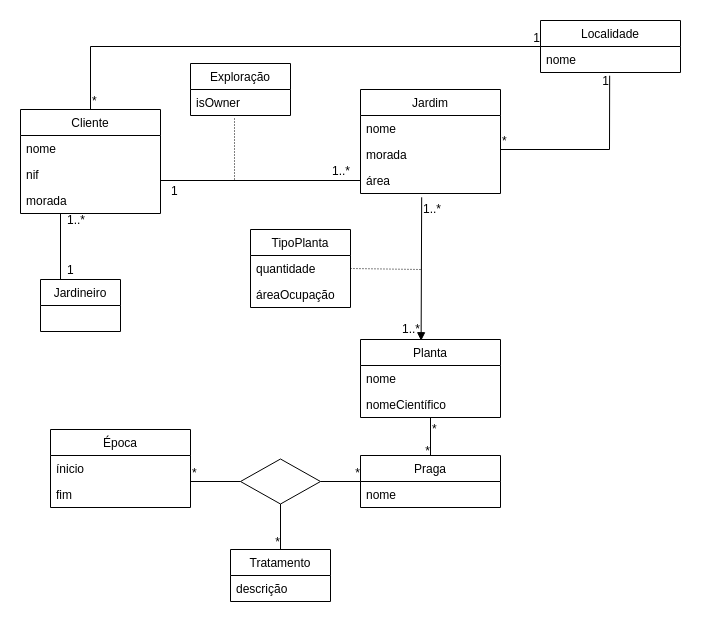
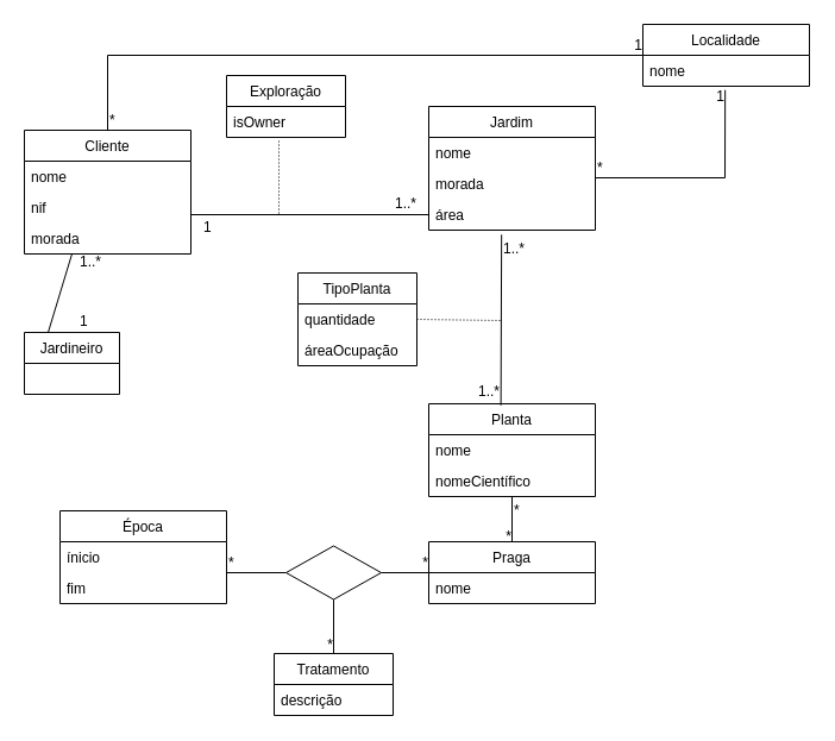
- <mxCell id="32" value="Jardineiro" style="swimlane;fontStyle=0;childLayout=stackLayout;horizontal=1;startSize=26;fillColor=none;horizontalStack=0;resizeParent=1;resizeParentMax=0;resizeLast=0;collapsible=1;marginBottom=0;" parent="1" vertex="1"><mxGeometry x="40" y="279" width="80" height="52" as="geometry" /></mxCell>
+ <mxCell id="32" value="Jardineiro" style="swimlane;fontStyle=0;childLayout=stackLayout;horizontal=1;startSize=26;fillColor=none;horizontalStack=0;resizeParent=1;resizeParentMax=0;resizeLast=0;collapsible=1;marginBottom=0;" parent="1" vertex="1"><mxGeometry x="20" y="279" width="80" height="52" as="geometry" /></mxCell>
- <mxCell id="22" value="" style="endArrow=block;html=1;rounded=0;entryX=0.433;entryY=0.016;entryDx=0;entryDy=0;entryPerimeter=0;exitX=0.437;exitY=1.146;exitDx=0;exitDy=0;exitPerimeter=0;" parent="1" source="12" target="16" edge="1"><mxGeometry relative="1" as="geometry"><mxPoint x="420" y="199" as="sourcePoint" /><mxPoint x="580" y="219" as="targetPoint" /></mxGeometry></mxCell>
+ <mxCell id="22" value="" style="endArrow=none;html=1;rounded=0;entryX=0.433;entryY=0.016;entryDx=0;entryDy=0;entryPerimeter=0;exitX=0.437;exitY=1.146;exitDx=0;exitDy=0;exitPerimeter=0;" parent="1" source="12" target="16" edge="1"><mxGeometry relative="1" as="geometry"><mxPoint x="420" y="199" as="sourcePoint" /><mxPoint x="580" y="219" as="targetPoint" /></mxGeometry></mxCell>
